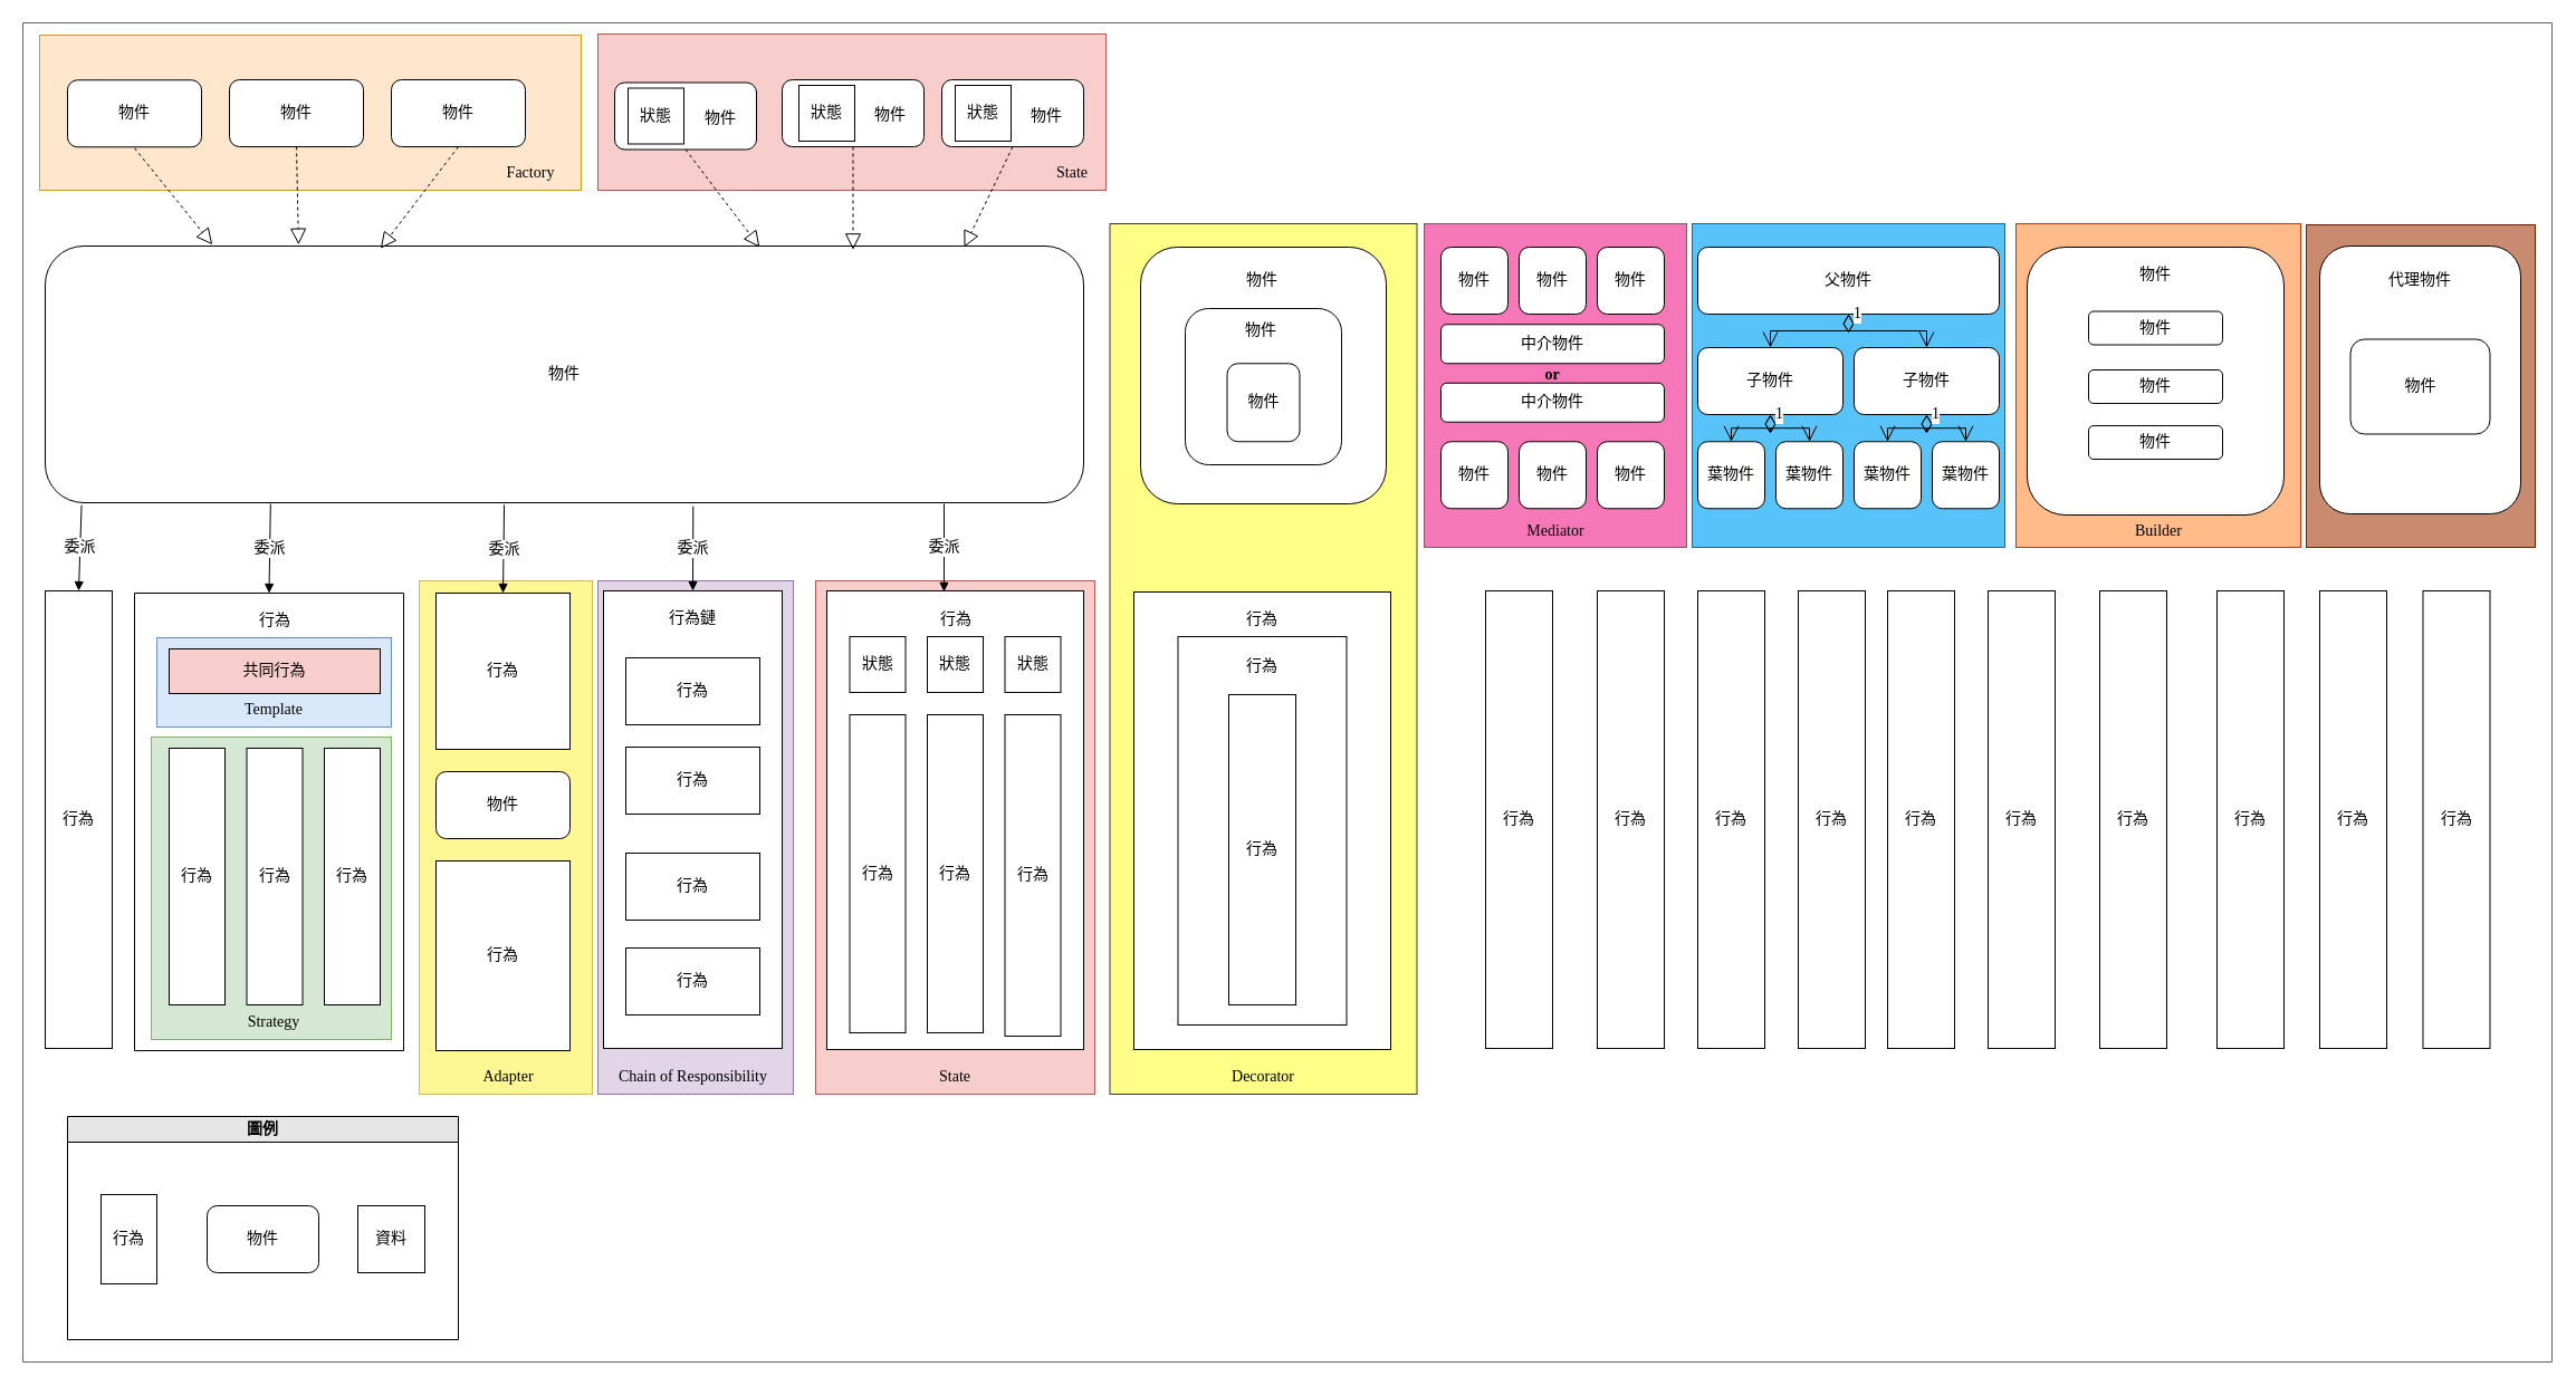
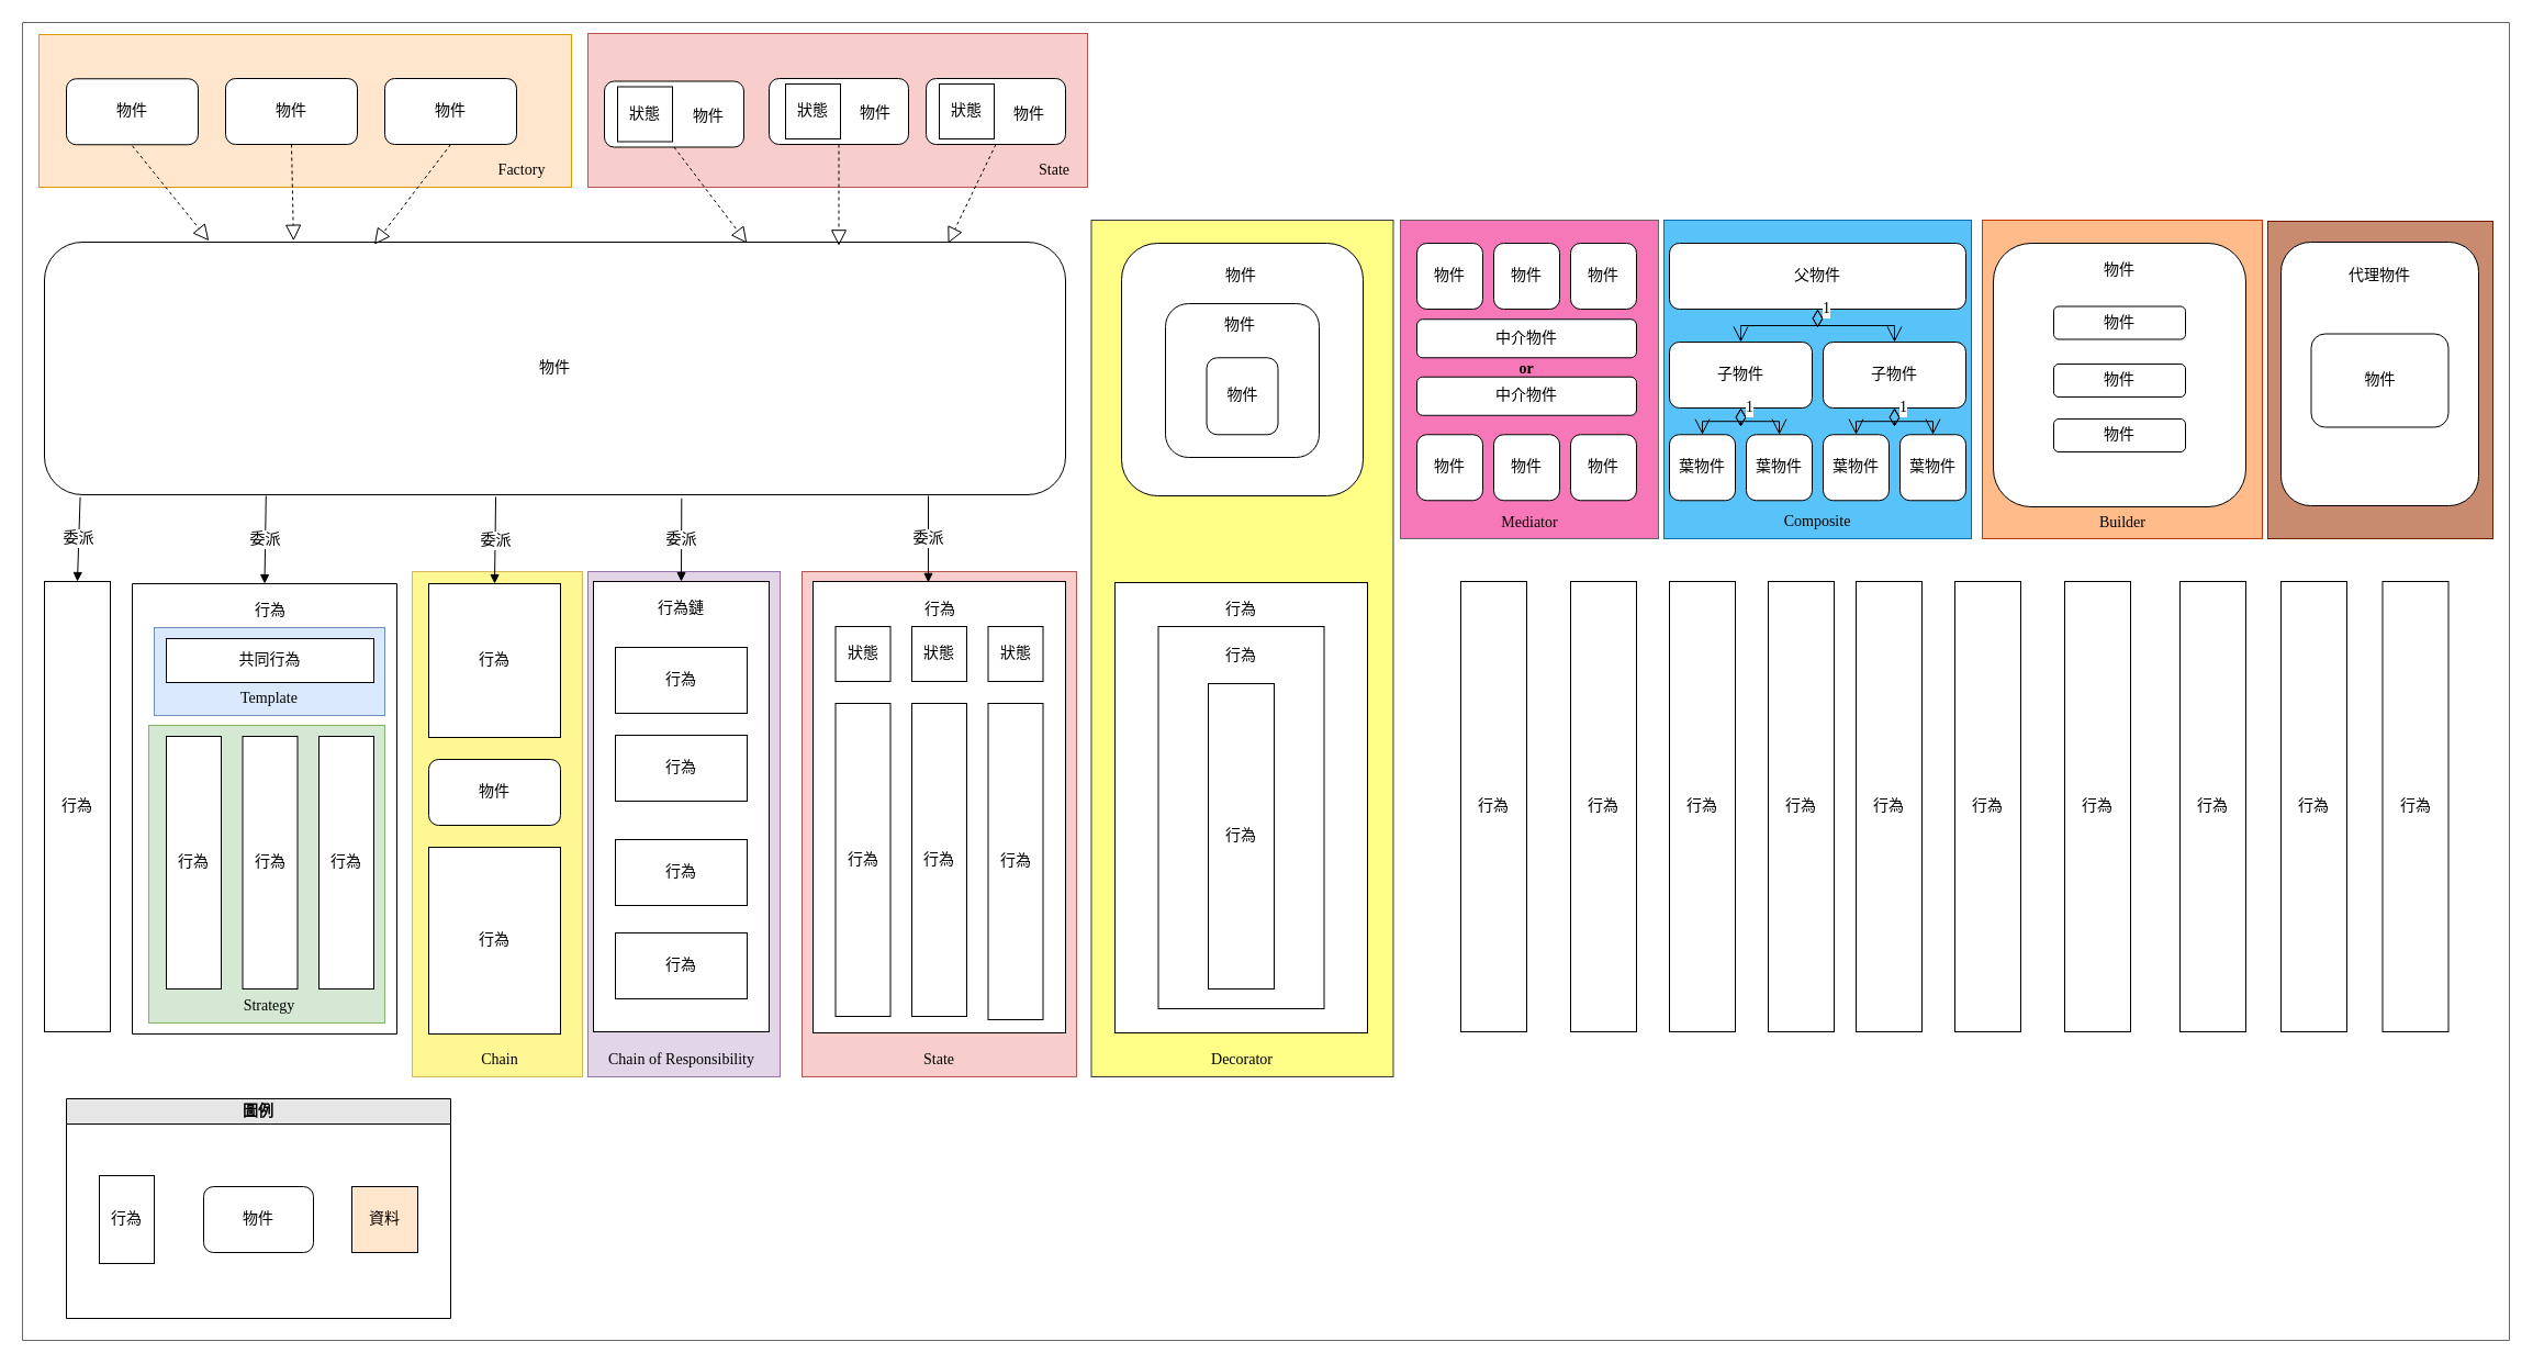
+ <mxCell id="121" value="Composite" style="text;html=1;strokeColor=none;fillColor=none;align=center;verticalAlign=middle;whiteSpace=wrap;rounded=0;fontSize=14;fontFamily=Comic Sans MS;fontColor=#000000;" parent="3" vertex="1"><mxGeometry x="1605" y="440" width="60" height="30" as="geometry" /></mxCell>
- <mxCell id="45" value="&lt;font style=&quot;font-size: 14px;&quot;&gt;共同行為&lt;/font&gt;" style="rounded=0;whiteSpace=wrap;html=1;fontSize=14;verticalAlign=middle;fontFamily=Comic Sans MS;fontColor=#000000;fillColor=#f8cecc;" parent="41" vertex="1"><mxGeometry x="31" y="50" width="189" height="40" as="geometry" /></mxCell>
+ <mxCell id="45" value="&lt;font style=&quot;font-size: 14px;&quot;&gt;共同行為&lt;/font&gt;" style="rounded=0;whiteSpace=wrap;html=1;fontSize=14;verticalAlign=middle;fontFamily=Comic Sans MS;fontColor=#000000;" parent="41" vertex="1"><mxGeometry x="31" y="50" width="189" height="40" as="geometry" /></mxCell>
- <mxCell id="107" value="Adapter" style="text;html=1;strokeColor=none;fillColor=none;align=center;verticalAlign=middle;whiteSpace=wrap;rounded=0;fontSize=14;fontFamily=Comic Sans MS;fontColor=#000000;" parent="3" vertex="1"><mxGeometry x="405" y="930" width="60" height="30" as="geometry" /></mxCell>
+ <mxCell id="107" value="Chain" style="text;html=1;strokeColor=none;fillColor=none;align=center;verticalAlign=middle;whiteSpace=wrap;rounded=0;fontSize=14;fontFamily=Comic Sans MS;fontColor=#000000;" parent="3" vertex="1"><mxGeometry x="405" y="930" width="60" height="30" as="geometry" /></mxCell>
- <mxCell id="105" value="資料" style="whiteSpace=wrap;html=1;aspect=fixed;fontSize=14;verticalAlign=middle;fontFamily=Comic Sans MS;fontColor=#000000;" parent="102" vertex="1"><mxGeometry x="260" y="80" width="60" height="60" as="geometry" /></mxCell>
+ <mxCell id="105" value="資料" style="whiteSpace=wrap;html=1;aspect=fixed;fontSize=14;verticalAlign=middle;fontFamily=Comic Sans MS;fontColor=#000000;fillColor=#ffe6cc;" parent="102" vertex="1"><mxGeometry x="260" y="80" width="60" height="60" as="geometry" /></mxCell>
